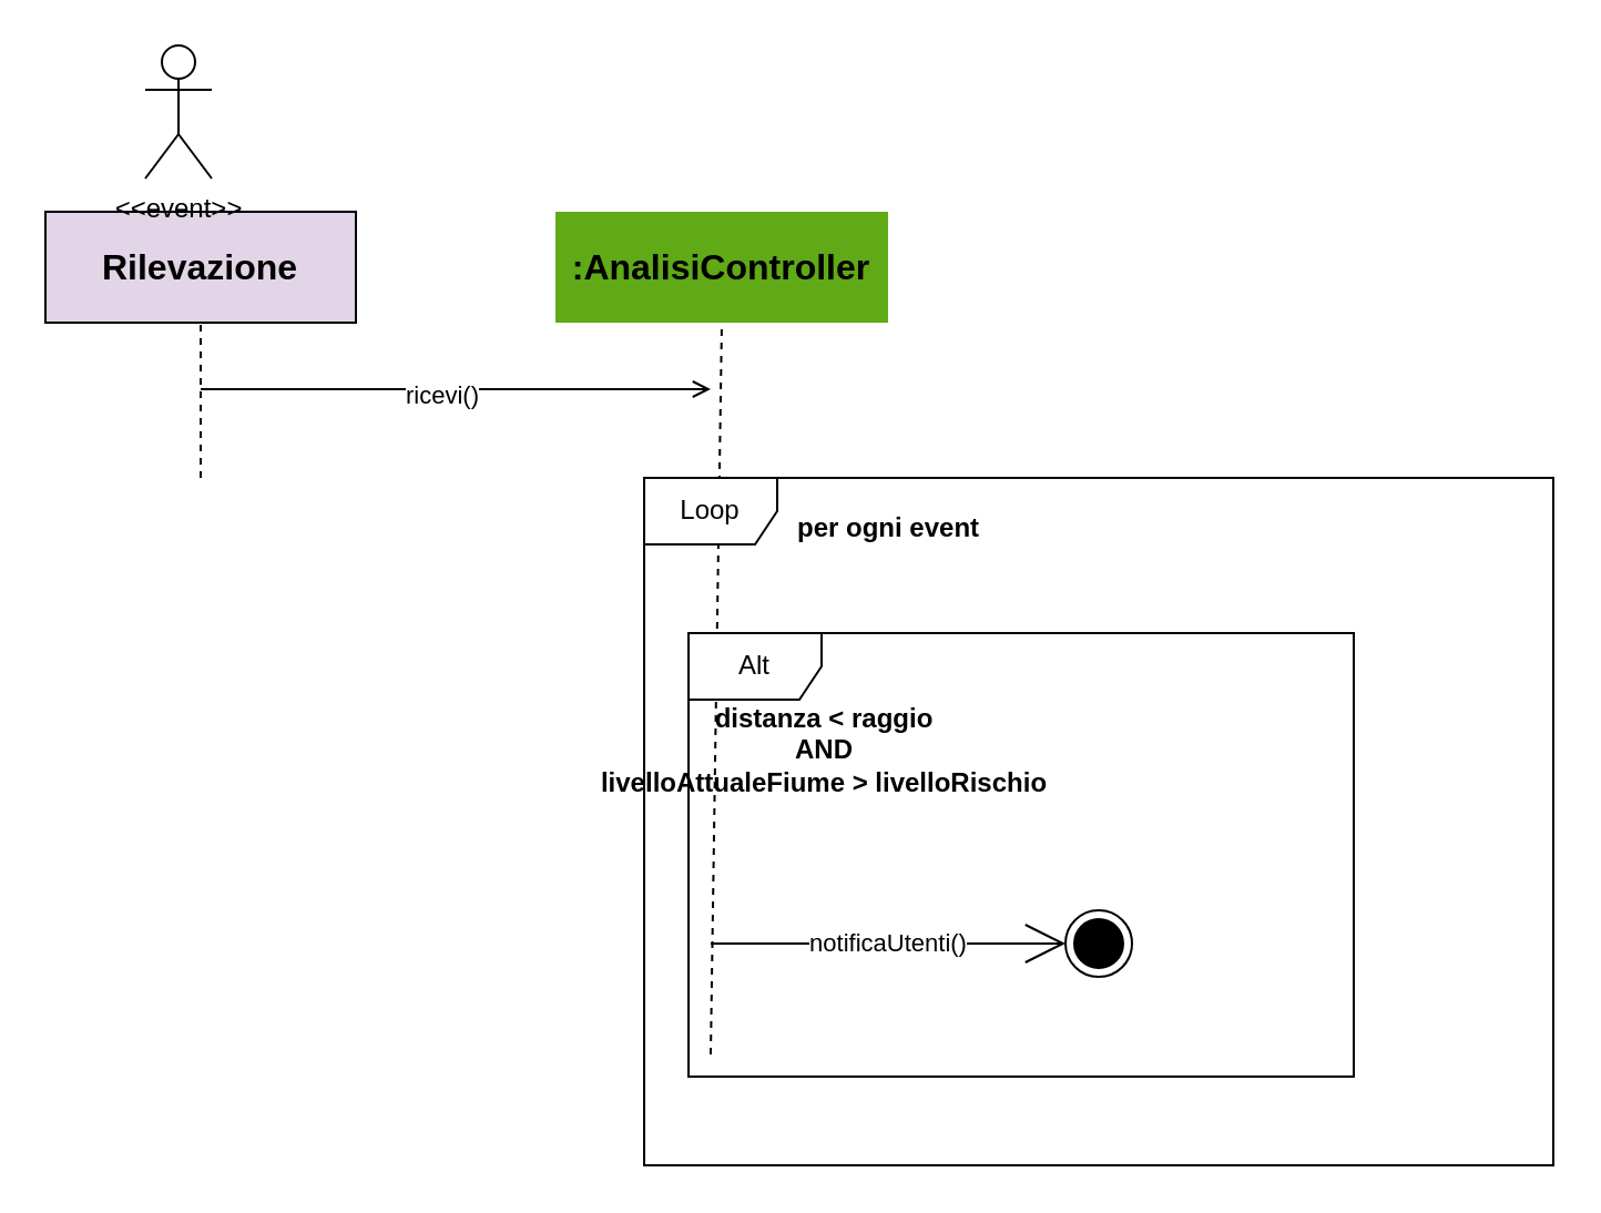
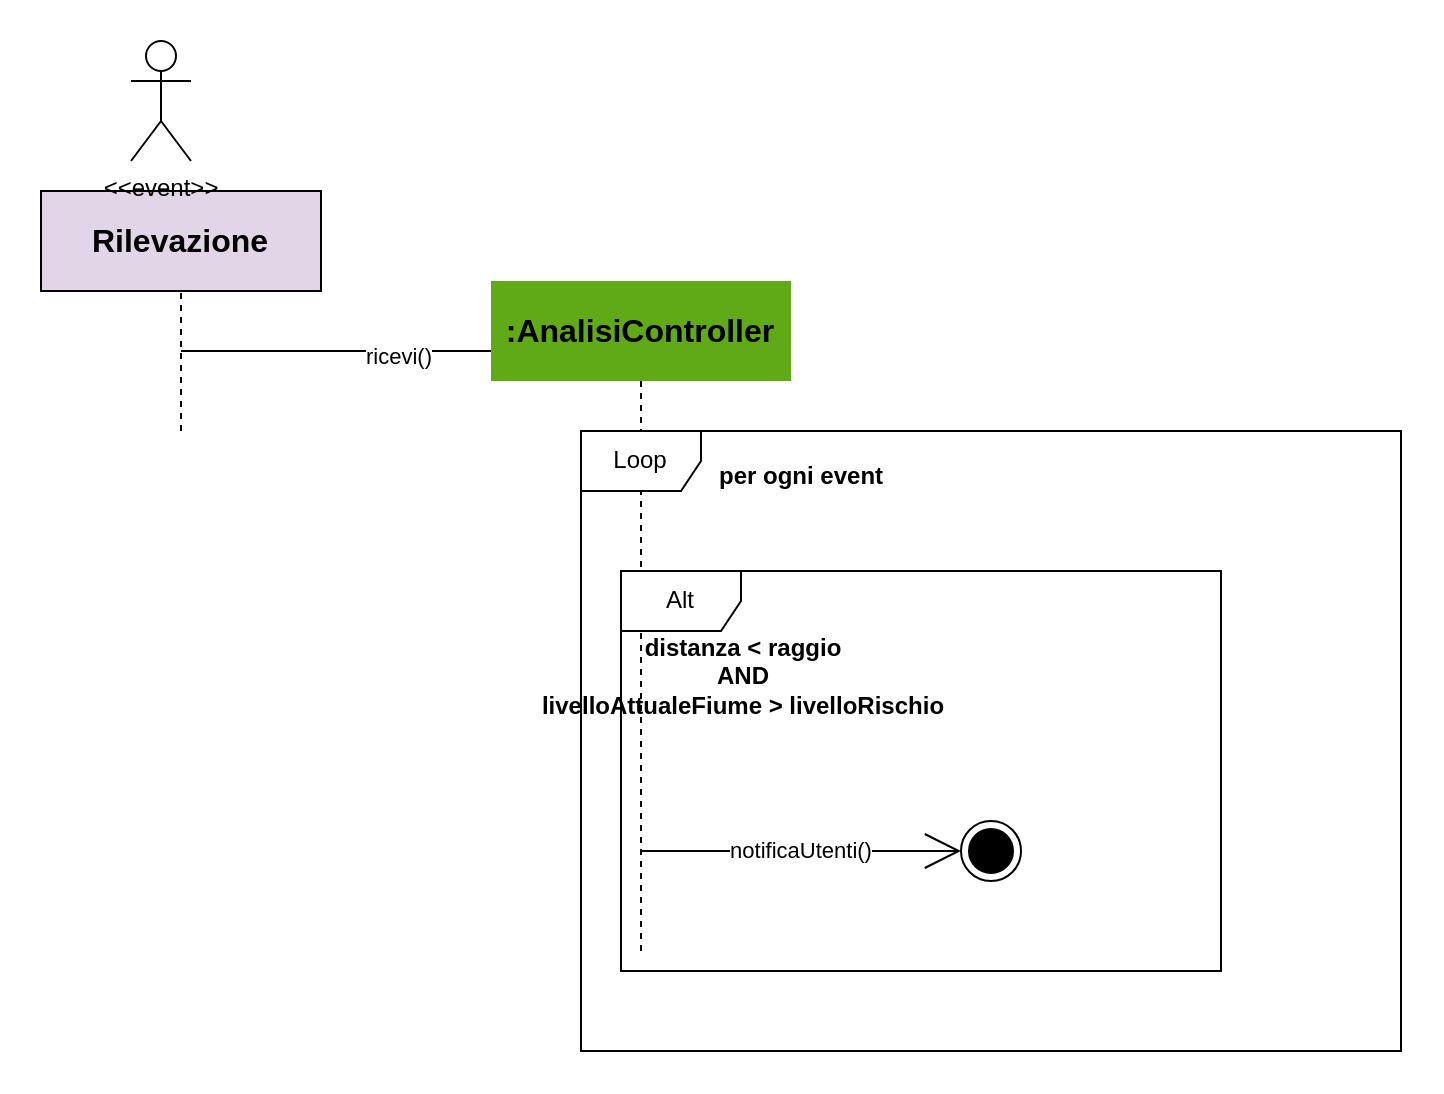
- <mxCell id="5" value="&lt;span style=&quot;font-size: 16px; font-weight: 700;&quot;&gt;:AnalisiController&lt;/span&gt;" style="html=1;whiteSpace=wrap;fontColor=#000000;fillColor=light-dark(#60A917,#00CC00);strokeColor=none;" parent="1" vertex="1"><mxGeometry x="250" y="95" width="150" height="50" as="geometry" /></mxCell>
+ <mxCell id="5" value="&lt;span style=&quot;font-size: 16px; font-weight: 700;&quot;&gt;:AnalisiController&lt;/span&gt;" style="html=1;whiteSpace=wrap;fontColor=#000000;fillColor=light-dark(#60A917,#00CC00);strokeColor=none;" parent="1" vertex="1"><mxGeometry x="245" y="140" width="150" height="50" as="geometry" /></mxCell>
